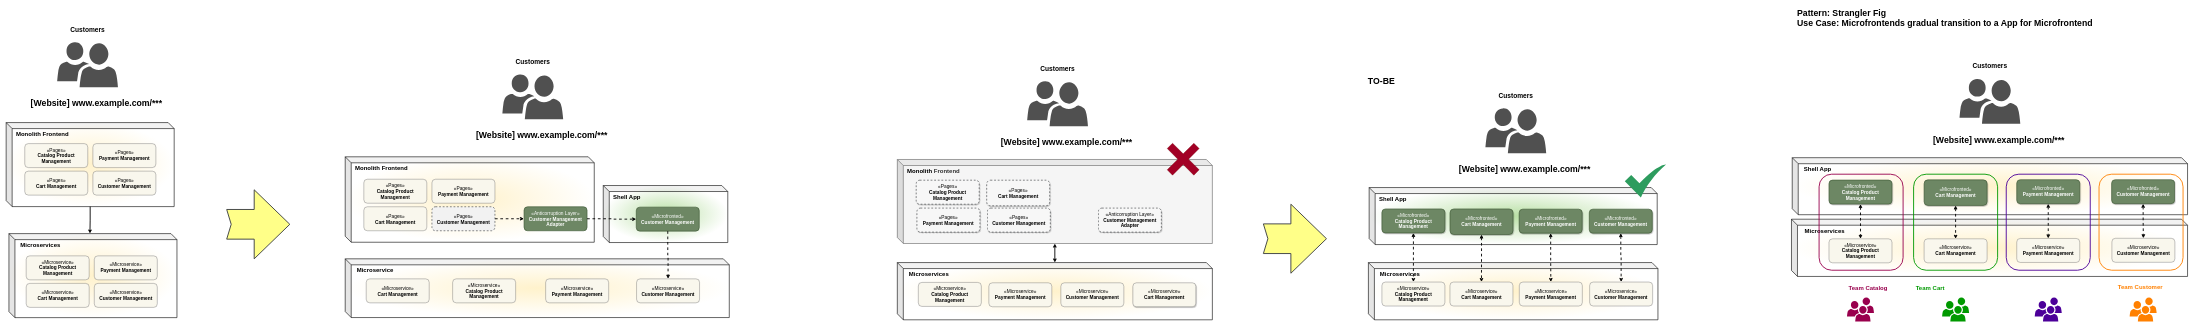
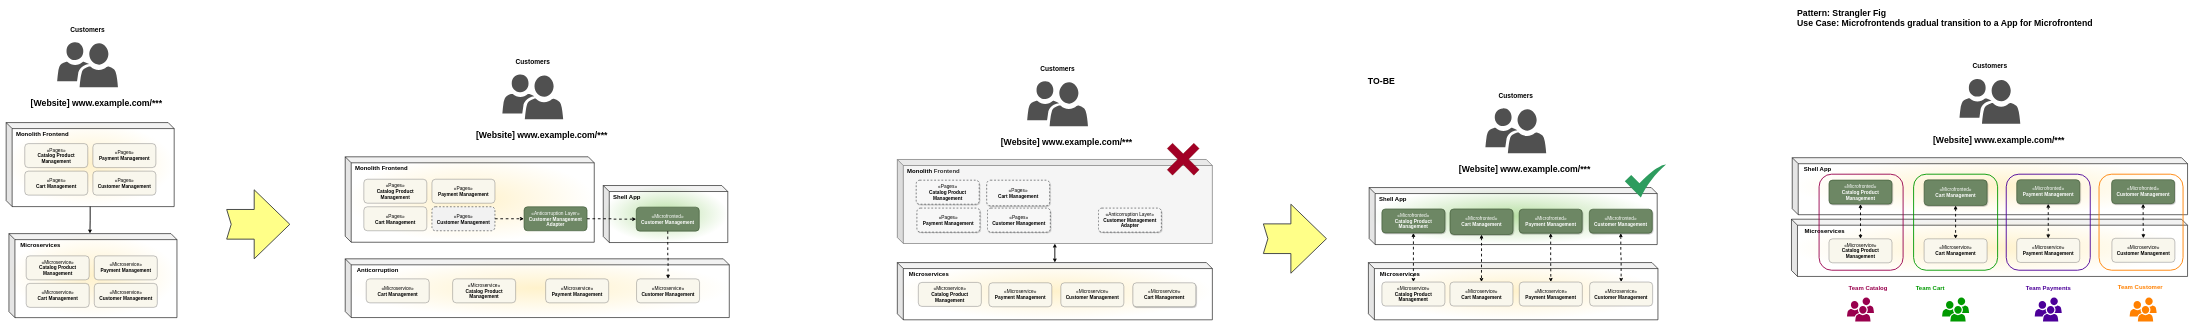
- <mxCell id="21" value="&lt;span style=&quot;font-size: 20px;&quot;&gt;&lt;b&gt;&amp;nbsp; &amp;nbsp;Microservice&lt;/b&gt;&lt;/span&gt;" style="shape=cube;whiteSpace=wrap;html=1;boundedLbl=1;backgroundOutline=1;darkOpacity=0.05;darkOpacity2=0.1;align=left;verticalAlign=top;shadow=0;gradientColor=#FFFFFF;fillColor=#FFF2CC;gradientDirection=radial;strokeWidth=2;" vertex="1" parent="1"><mxGeometry x="1150" y="862" width="1280" height="195.75" as="geometry" /></mxCell>
+ <mxCell id="21" value="&lt;span style=&quot;font-size: 20px;&quot;&gt;&lt;b&gt;&amp;nbsp; &amp;nbsp;Anticorruption&lt;/b&gt;&lt;/span&gt;" style="shape=cube;whiteSpace=wrap;html=1;boundedLbl=1;backgroundOutline=1;darkOpacity=0.05;darkOpacity2=0.1;align=left;verticalAlign=top;shadow=0;gradientColor=#FFFFFF;fillColor=#FFF2CC;gradientDirection=radial;strokeWidth=2;" vertex="1" parent="1"><mxGeometry x="1150" y="862" width="1280" height="195.75" as="geometry" /></mxCell>
+ <mxCell id="71" value="&lt;font color=&quot;#4c0099&quot;&gt;Team Payments&lt;/font&gt;" style="text;html=1;align=center;verticalAlign=middle;resizable=0;points=[];autosize=1;strokeColor=none;fillColor=none;fontStyle=1;fontSize=20;" vertex="1" parent="1"><mxGeometry x="6740.75" y="940" width="170" height="40" as="geometry" /></mxCell>
